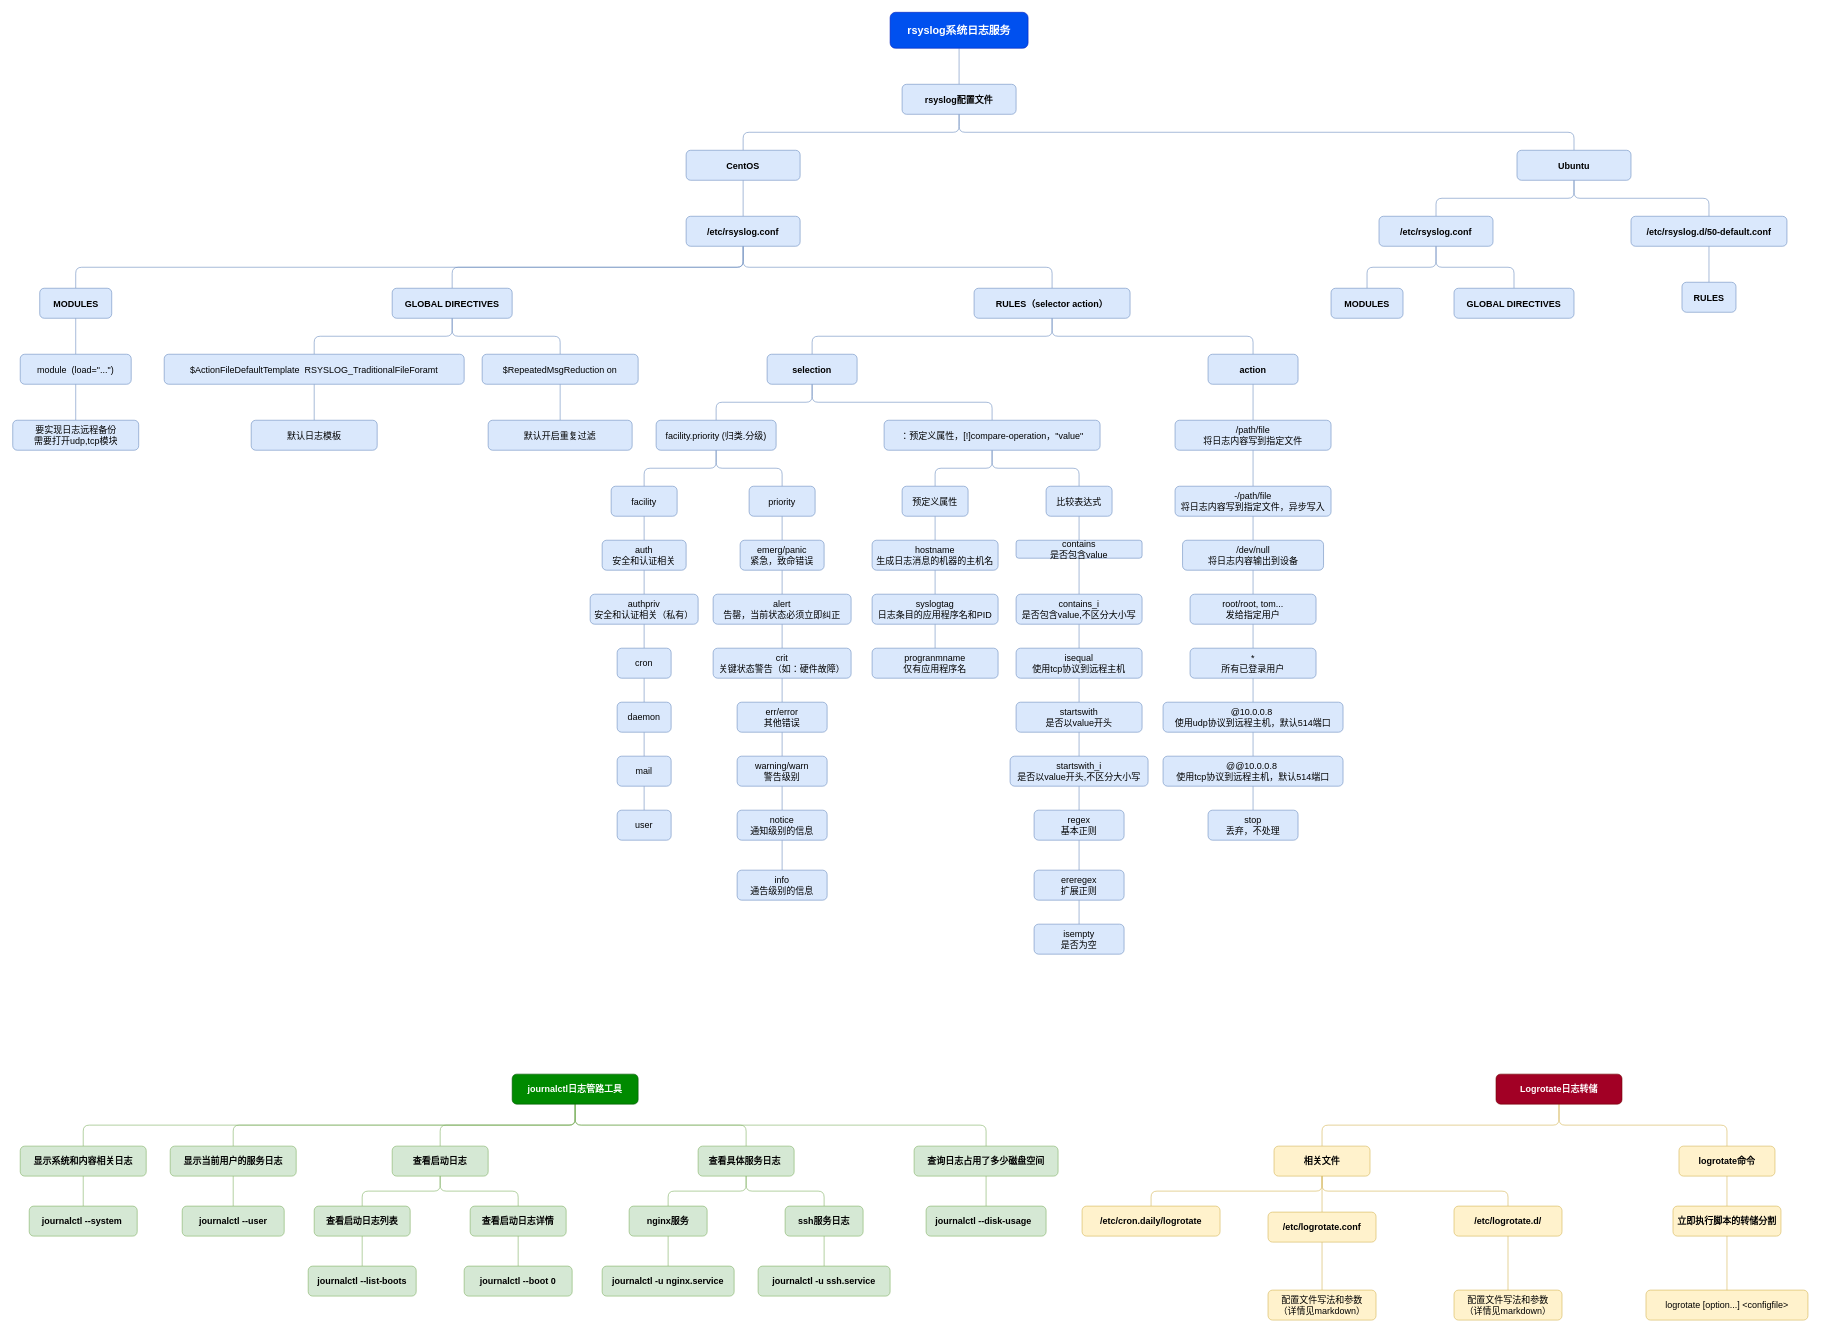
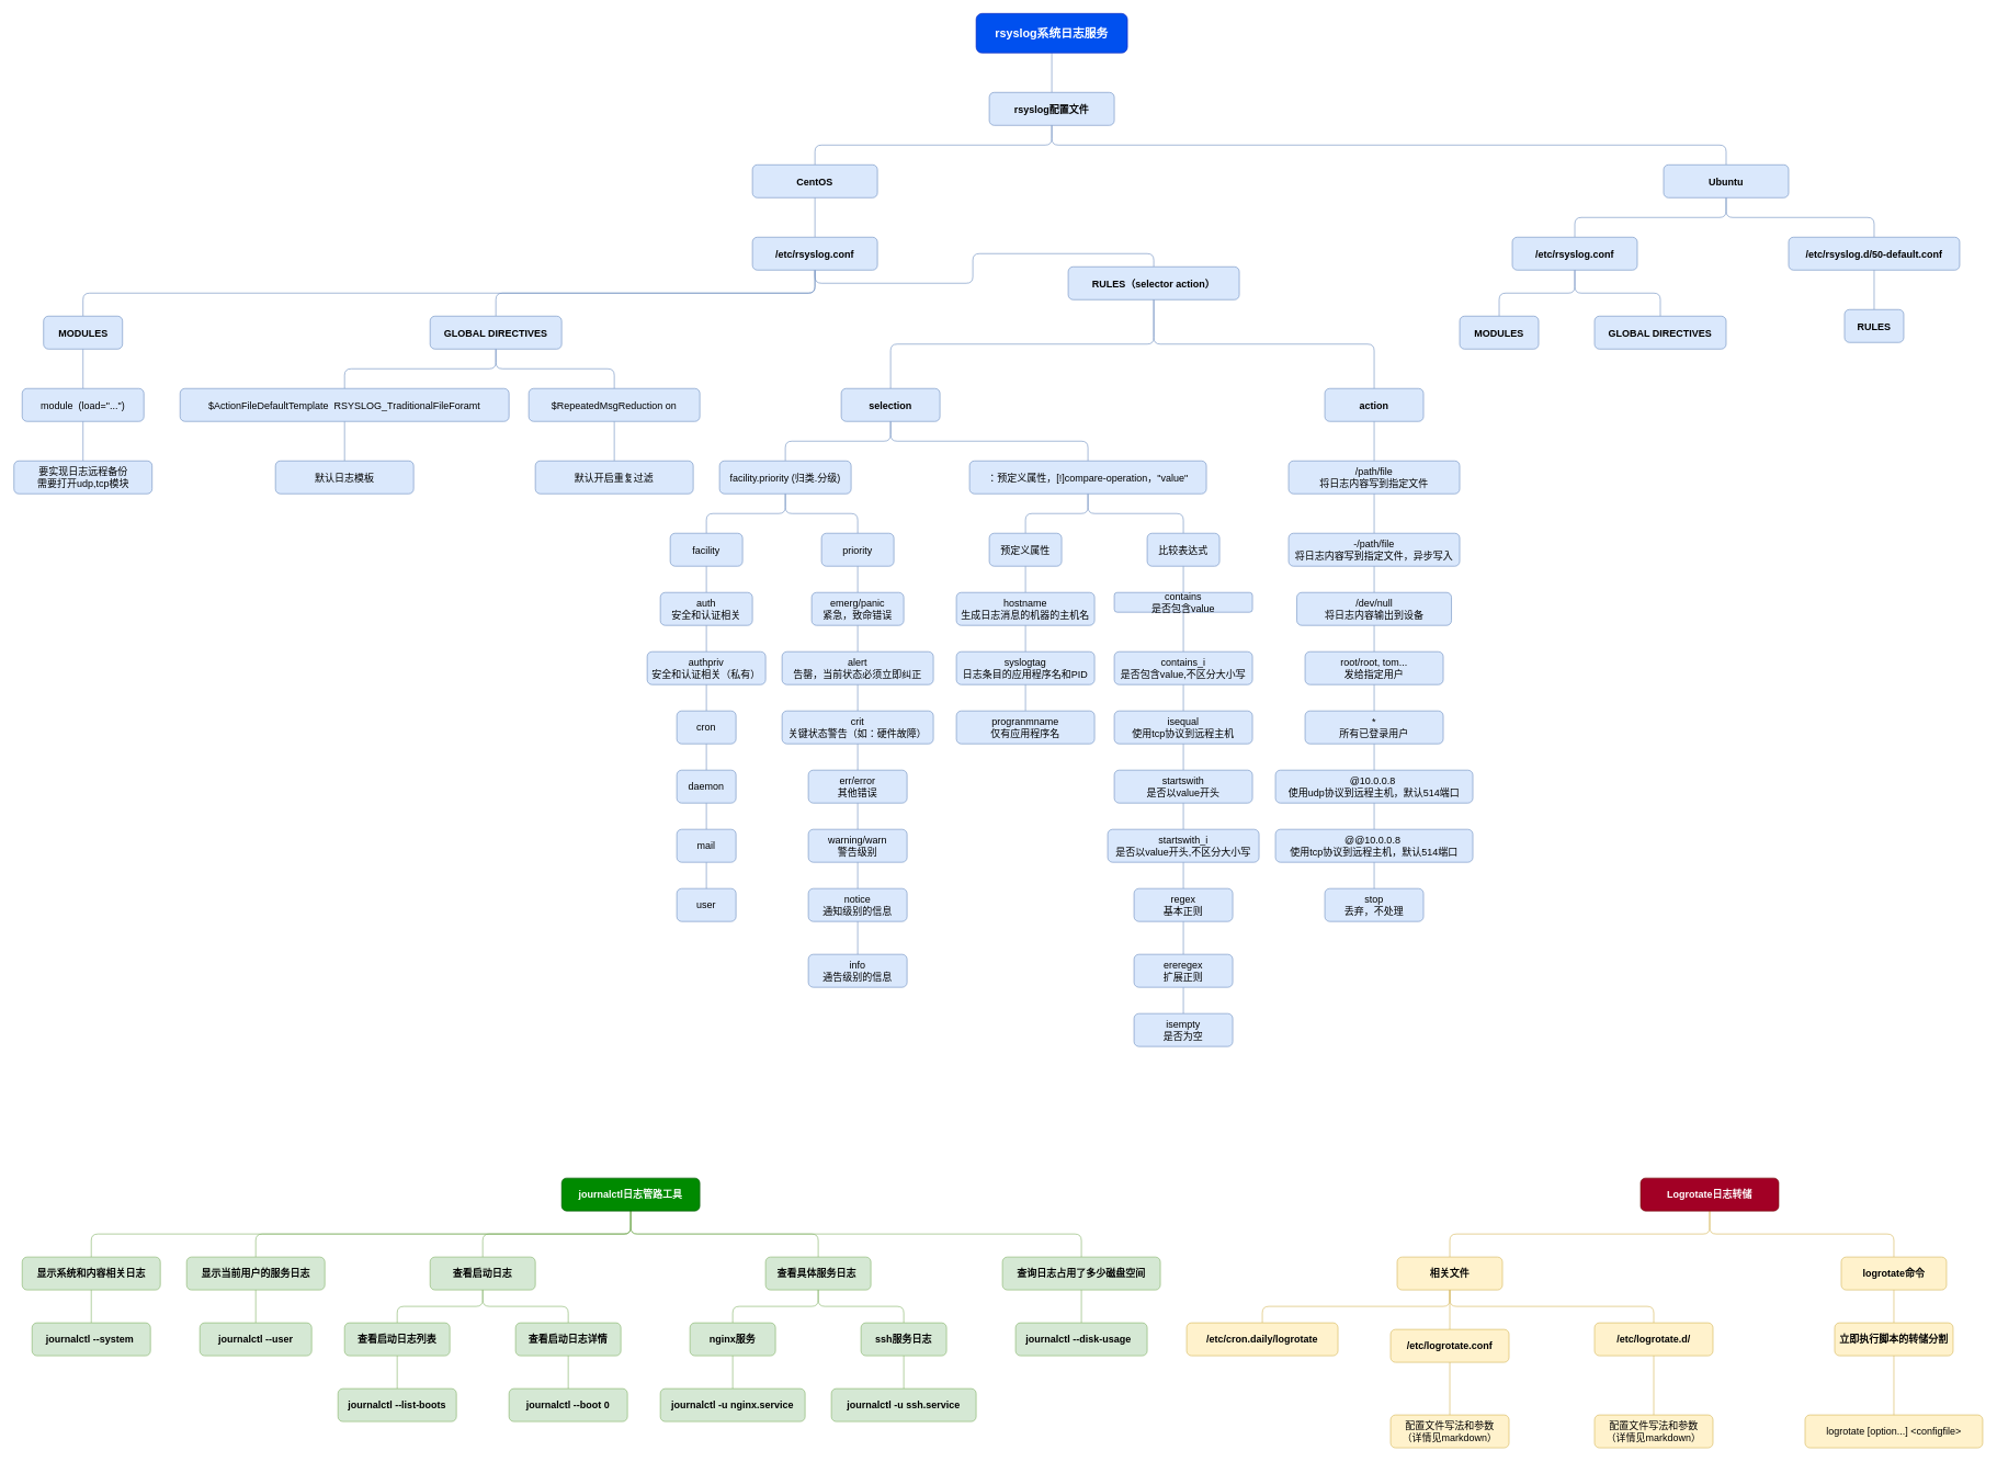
- <mxCell id="61" value="RULES（selector action）" style="rounded=1;whiteSpace=wrap;html=1;fillColor=#dae8fc;strokeColor=#6c8ebf;fontStyle=1;fontSize=15;" parent="39" vertex="1"><mxGeometry x="1602.5" y="460" width="260" height="50" as="geometry" /></mxCell>
+ <mxCell id="61" value="RULES（selector action）" style="rounded=1;whiteSpace=wrap;html=1;fillColor=#dae8fc;strokeColor=#6c8ebf;fontStyle=1;fontSize=15;" parent="39" vertex="1"><mxGeometry x="1602.5" y="385" width="260" height="50" as="geometry" /></mxCell>
